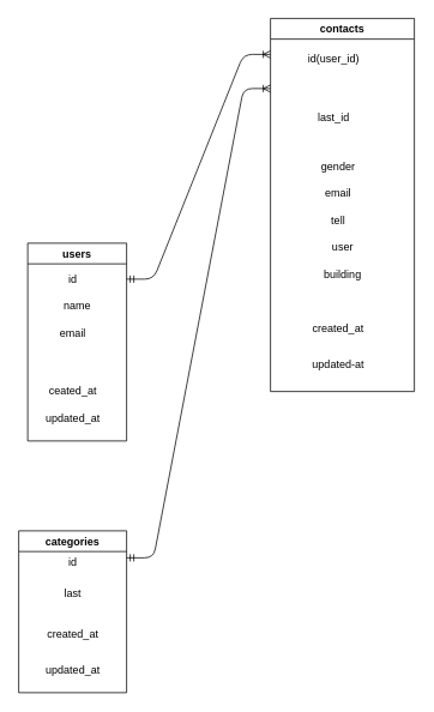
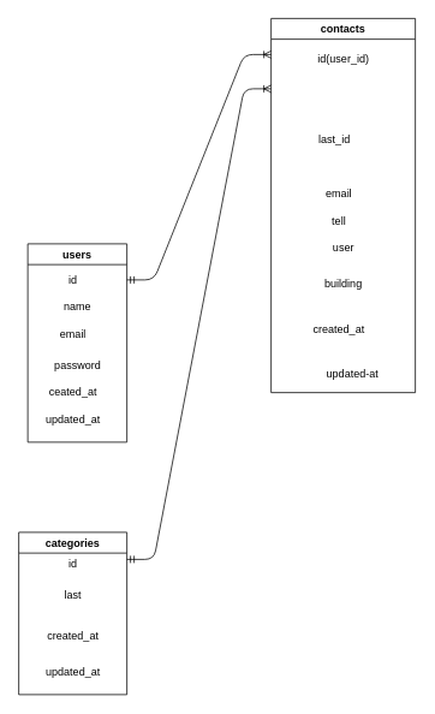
- <mxCell id="10" value="id(user_id)" style="text;html=1;align=center;verticalAlign=middle;resizable=0;points=[];autosize=1;strokeColor=none;fillColor=none;fontFamily=Helvetica;" vertex="1" parent="9"><mxGeometry x="30" y="30" width="80" height="30" as="geometry" /></mxCell>
+ <mxCell id="10" value="id(user_id)" style="text;html=1;align=center;verticalAlign=middle;resizable=0;points=[];autosize=1;strokeColor=none;fillColor=none;fontFamily=Helvetica;" vertex="1" parent="9"><mxGeometry x="40" y="30" width="80" height="30" as="geometry" /></mxCell>
- <mxCell id="11" value="last_id" style="text;html=1;align=center;verticalAlign=middle;resizable=0;points=[];autosize=1;strokeColor=none;fillColor=none;fontFamily=Helvetica;" vertex="1" parent="9"><mxGeometry x="40" y="95" width="60" height="30" as="geometry" /></mxCell>
+ <mxCell id="11" value="last_id" style="text;html=1;align=center;verticalAlign=middle;resizable=0;points=[];autosize=1;strokeColor=none;fillColor=none;fontFamily=Helvetica;" vertex="1" parent="9"><mxGeometry x="40" y="120" width="60" height="30" as="geometry" /></mxCell>
- <mxCell id="14" value="gender" style="text;html=1;align=center;verticalAlign=middle;resizable=0;points=[];autosize=1;strokeColor=none;fillColor=none;fontFamily=Helvetica;" vertex="1" parent="9"><mxGeometry x="45" y="150" width="60" height="30" as="geometry" /></mxCell>
- <mxCell id="16" value="building" style="text;html=1;align=center;verticalAlign=middle;resizable=0;points=[];autosize=1;strokeColor=none;fillColor=none;fontFamily=Helvetica;" vertex="1" parent="9"><mxGeometry x="50" y="270" width="60" height="30" as="geometry" /></mxCell>
+ <mxCell id="16" value="building" style="text;html=1;align=center;verticalAlign=middle;resizable=0;points=[];autosize=1;strokeColor=none;fillColor=none;fontFamily=Helvetica;" vertex="1" parent="9"><mxGeometry x="50" y="280" width="60" height="30" as="geometry" /></mxCell>
+ <mxCell id="8" value="password" style="text;html=1;align=center;verticalAlign=middle;resizable=0;points=[];autosize=1;strokeColor=none;fillColor=none;fontFamily=Helvetica;" vertex="1" parent="2"><mxGeometry x="20" y="120" width="70" height="30" as="geometry" /></mxCell>
- <mxCell id="18" value="updated-at" style="text;html=1;align=center;verticalAlign=middle;resizable=0;points=[];autosize=1;strokeColor=none;fillColor=none;fontFamily=Helvetica;" vertex="1" parent="9"><mxGeometry x="35" y="370" width="80" height="30" as="geometry" /></mxCell>
+ <mxCell id="18" value="updated-at" style="text;html=1;align=center;verticalAlign=middle;resizable=0;points=[];autosize=1;strokeColor=none;fillColor=none;fontFamily=Helvetica;" vertex="1" parent="9"><mxGeometry x="50" y="380" width="80" height="30" as="geometry" /></mxCell>
